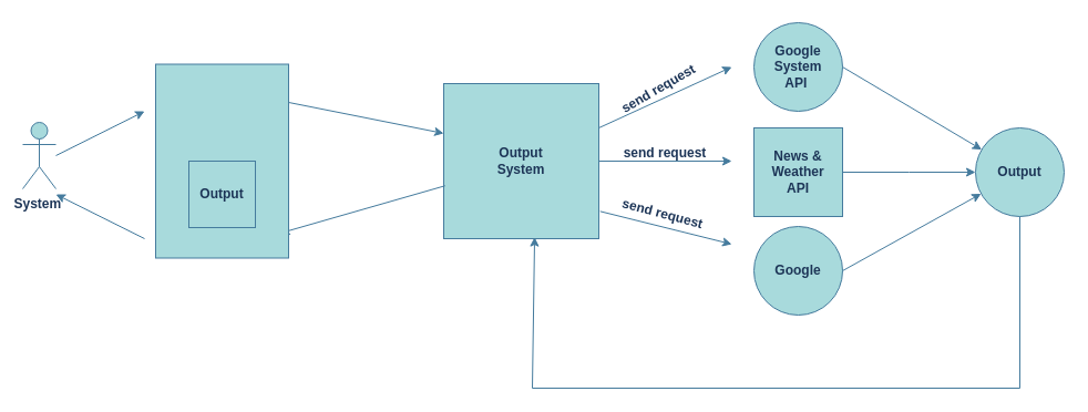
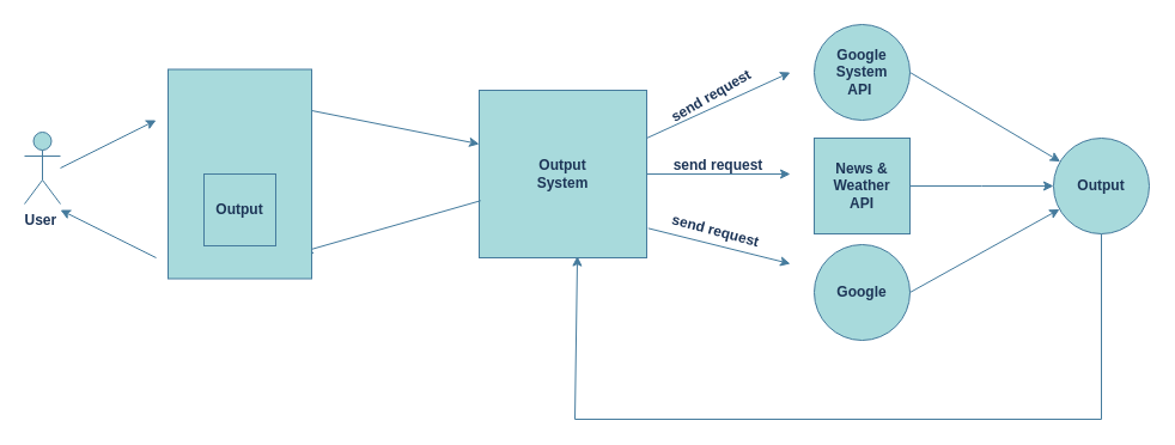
- <mxCell id="2" value="&lt;b&gt;System&amp;nbsp;&lt;/b&gt;" style="shape=umlActor;verticalLabelPosition=bottom;verticalAlign=top;html=1;outlineConnect=0;labelBackgroundColor=none;fillColor=#A8DADC;strokeColor=#457B9D;fontColor=#1D3557;" parent="1" vertex="1"><mxGeometry x="20" y="110" width="30" height="60" as="geometry" /></mxCell>
+ <mxCell id="2" value="&lt;b&gt;User&amp;nbsp;&lt;/b&gt;" style="shape=umlActor;verticalLabelPosition=bottom;verticalAlign=top;html=1;outlineConnect=0;labelBackgroundColor=none;fillColor=#A8DADC;strokeColor=#457B9D;fontColor=#1D3557;" parent="1" vertex="1"><mxGeometry x="20" y="110" width="30" height="60" as="geometry" /></mxCell>
